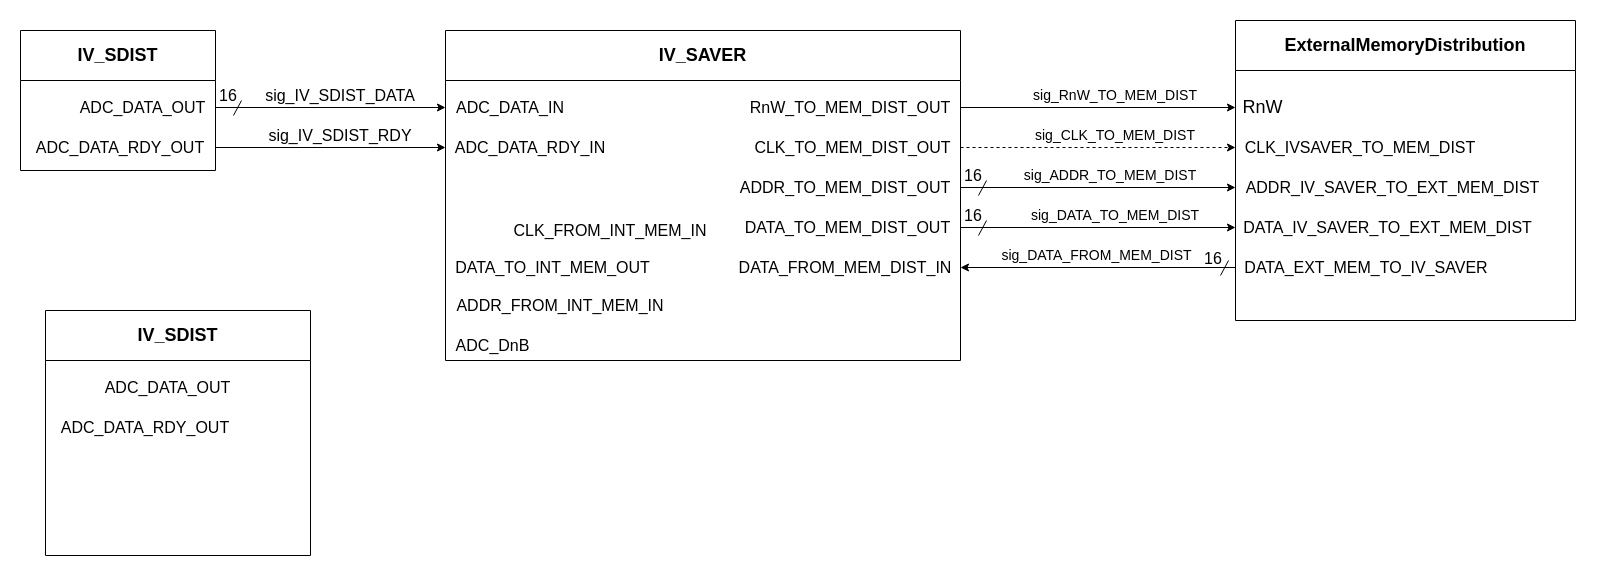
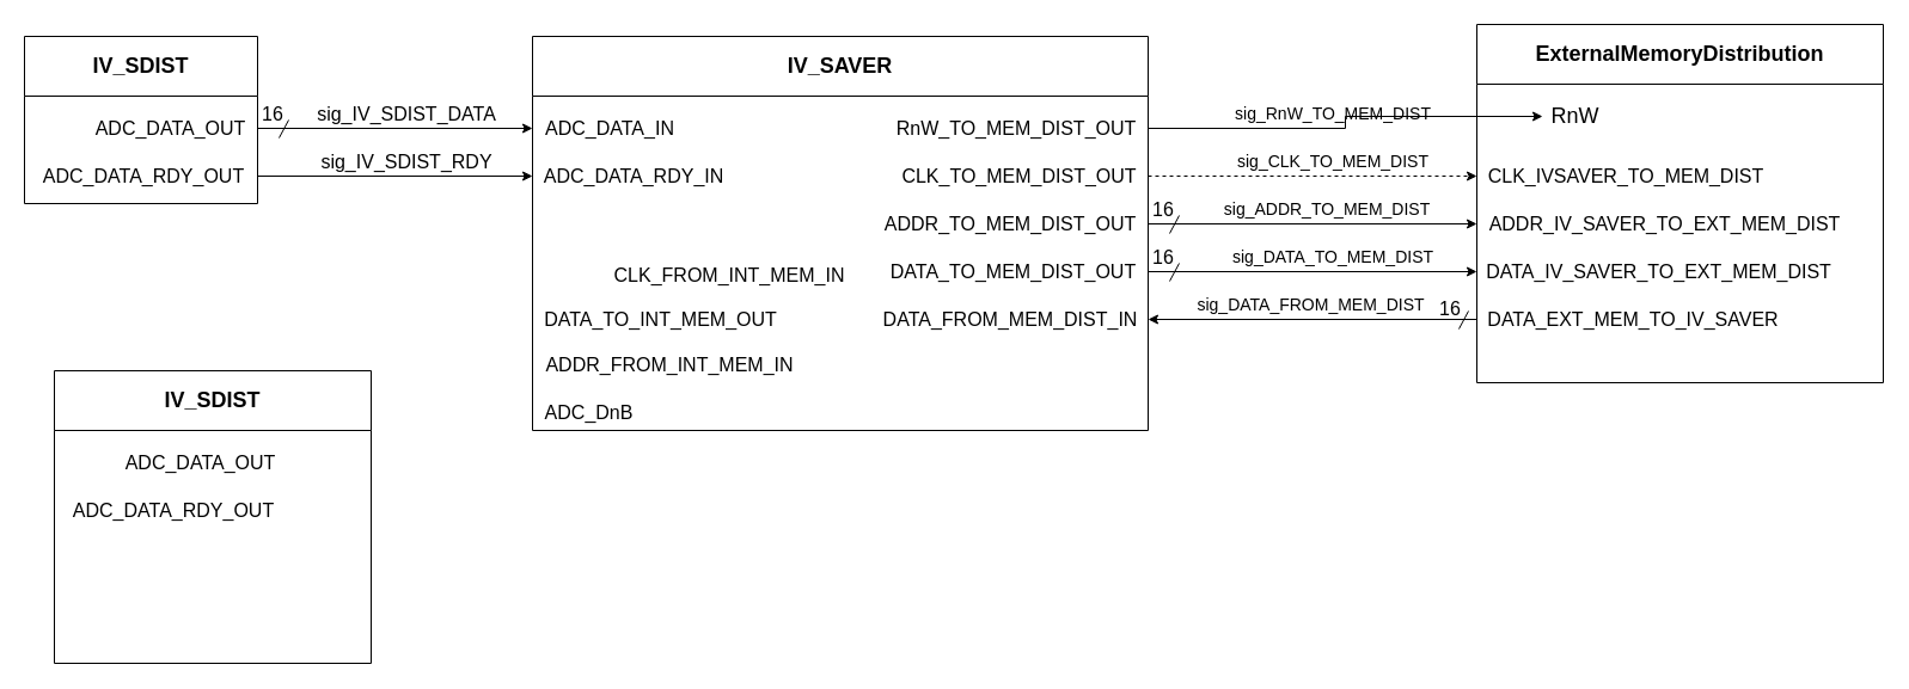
- <mxCell id="22" value="&lt;font style=&quot;font-size: 18px;&quot;&gt;RnW&lt;/font&gt;" style="text;html=1;align=center;verticalAlign=middle;whiteSpace=wrap;rounded=0;" vertex="1" parent="21"><mxGeometry y="77" width="55" height="20" as="geometry" /></mxCell>
+ <mxCell id="22" value="&lt;font style=&quot;font-size: 18px;&quot;&gt;RnW&lt;/font&gt;" style="text;html=1;align=center;verticalAlign=middle;whiteSpace=wrap;rounded=0;" vertex="1" parent="21"><mxGeometry x="55" y="67" width="55" height="20" as="geometry" /></mxCell>
